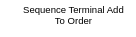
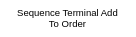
- <mxCell id="2" value="&lt;font style=&quot;font-size: 16px&quot;&gt;Sequence Terminal Add To Order&lt;/font&gt;" style="text;html=1;strokeColor=none;fillColor=none;align=center;verticalAlign=middle;whiteSpace=wrap;rounded=0;" vertex="1" parent="1"><mxGeometry x="30" y="15" width="185" height="20" as="geometry" /></mxCell>
+ <mxCell id="2" value="&lt;font style=&quot;font-size: 16px&quot;&gt;Sequence Terminal Add To Order&lt;/font&gt;" style="text;html=1;strokeColor=none;fillColor=none;align=center;verticalAlign=middle;whiteSpace=wrap;rounded=0;" vertex="1" parent="1"><mxGeometry x="20" y="20" width="185" height="20" as="geometry" /></mxCell>
